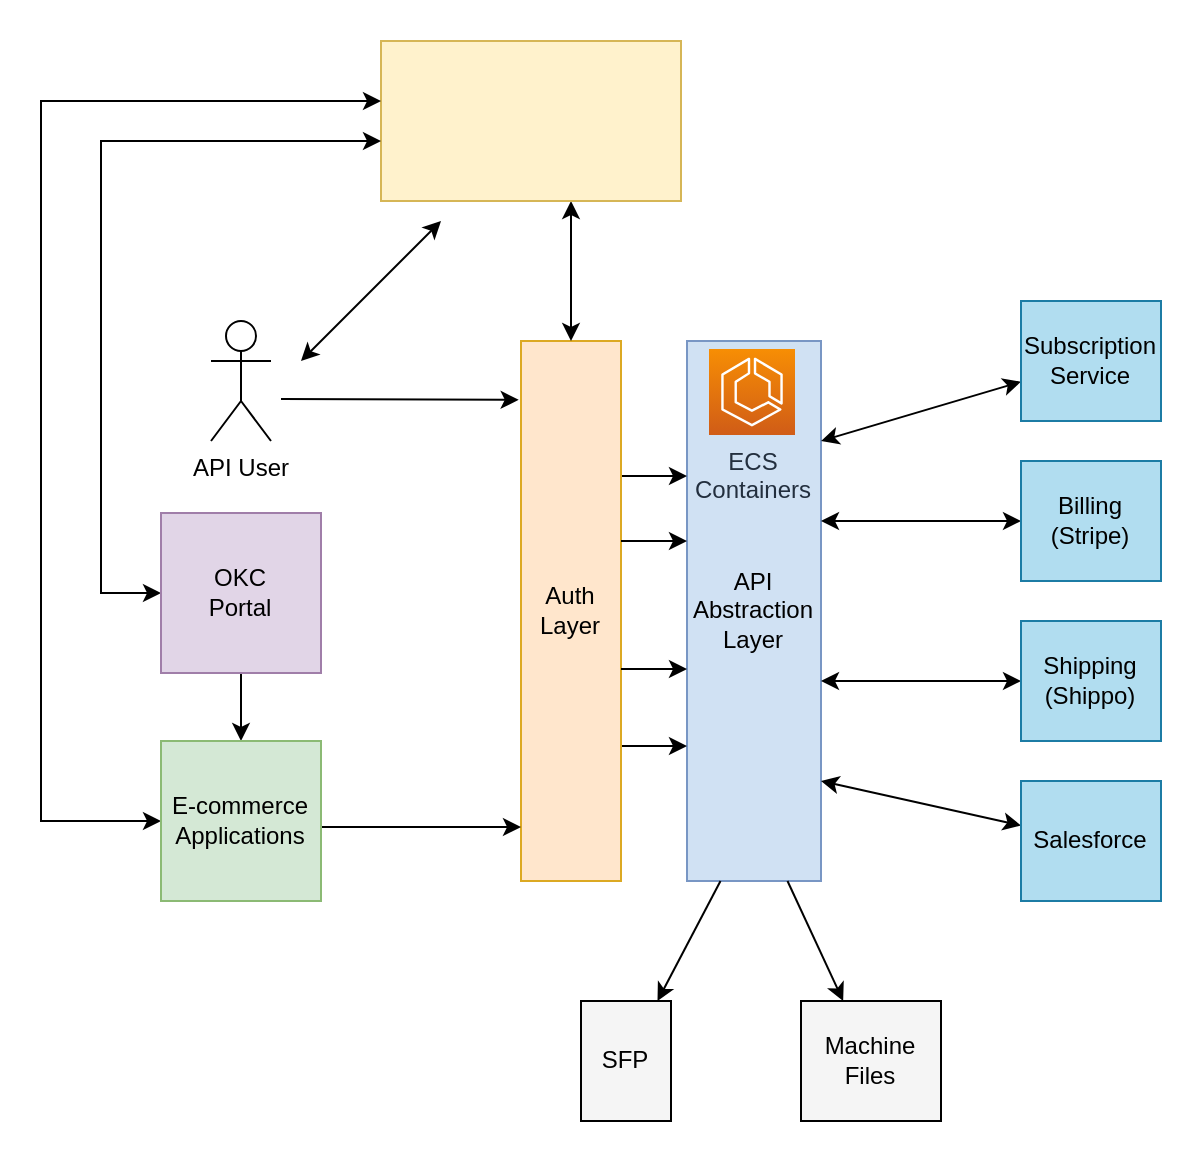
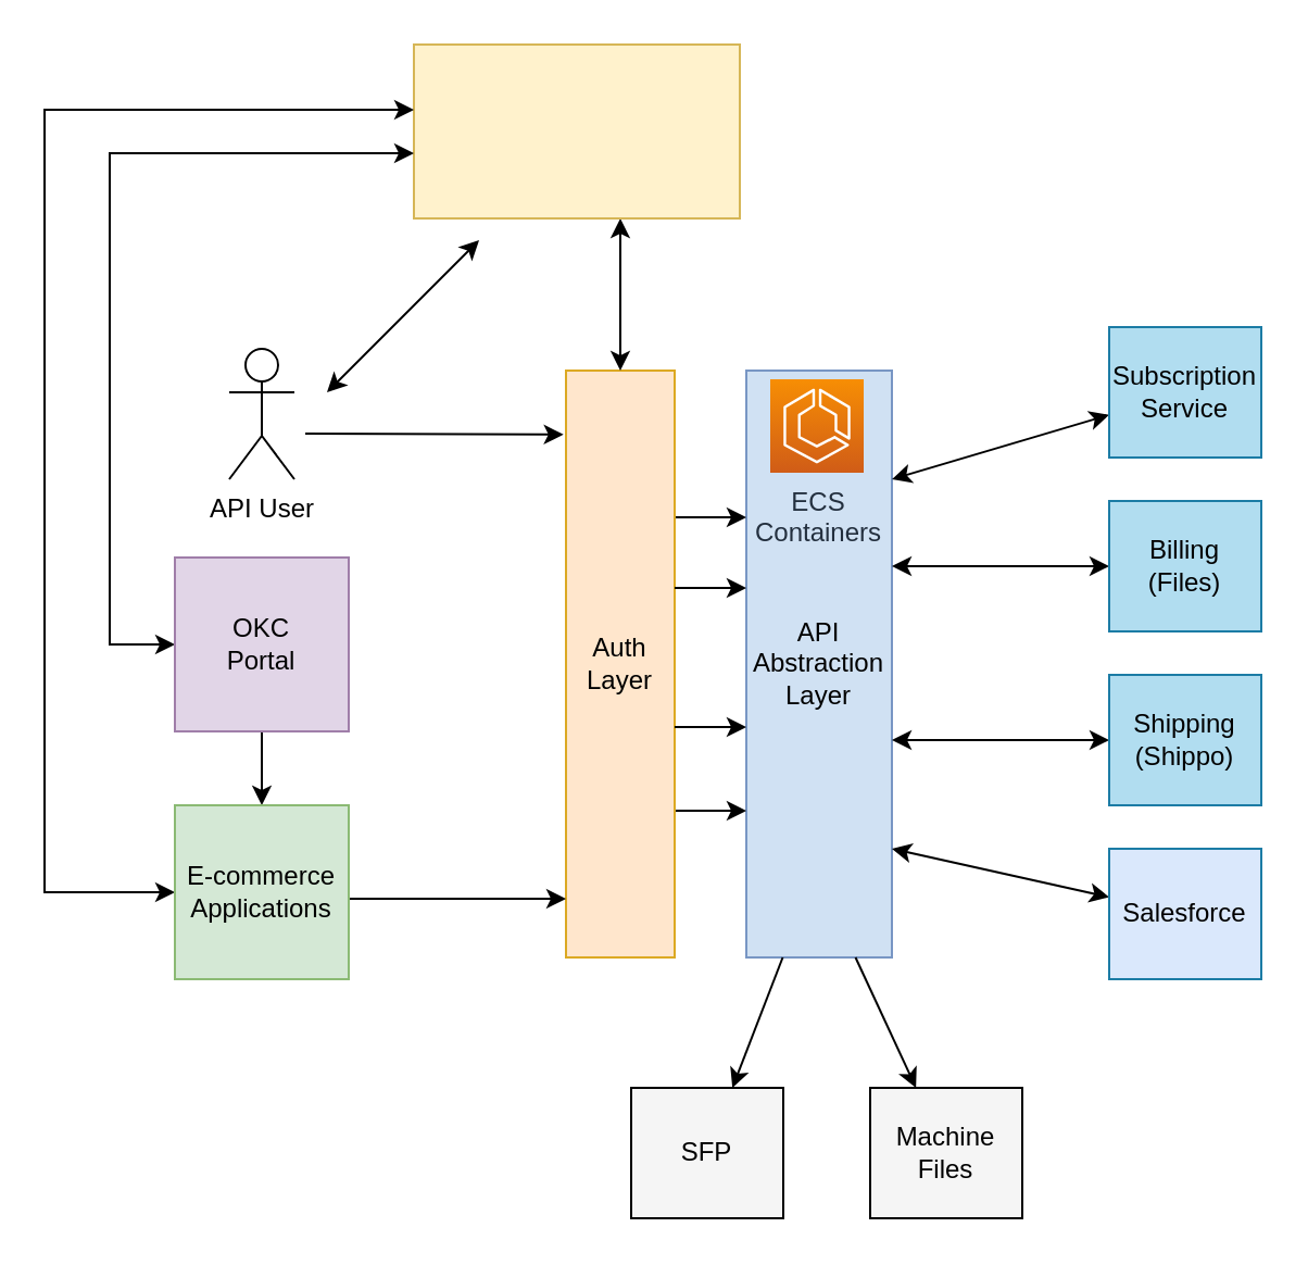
- <mxCell id="24" value="Billing (Stripe)" style="rounded=0;whiteSpace=wrap;html=1;fillColor=#b1ddf0;strokeColor=#1c7ca5;" parent="1" vertex="1"><mxGeometry x="510" y="230" width="70" height="60" as="geometry" /></mxCell>
+ <mxCell id="24" value="Billing (Files)" style="rounded=0;whiteSpace=wrap;html=1;fillColor=#b1ddf0;strokeColor=#1c7ca5;" parent="1" vertex="1"><mxGeometry x="510" y="230" width="70" height="60" as="geometry" /></mxCell>
- <mxCell id="20" value="Salesforce" style="rounded=0;whiteSpace=wrap;html=1;fillColor=#b1ddf0;strokeColor=#1c7ca5;" parent="1" vertex="1"><mxGeometry x="510" y="390" width="70" height="60" as="geometry" /></mxCell>
+ <mxCell id="20" value="Salesforce" style="rounded=0;whiteSpace=wrap;html=1;fillColor=#dae8fc;strokeColor=#1c7ca5;" parent="1" vertex="1"><mxGeometry x="510" y="390" width="70" height="60" as="geometry" /></mxCell>
- <mxCell id="28" value="SFP" style="rounded=0;whiteSpace=wrap;html=1;fillColor=#f5f5f5;" parent="1" vertex="1"><mxGeometry x="290" y="500" width="45" height="60" as="geometry" /></mxCell>
+ <mxCell id="28" value="SFP" style="rounded=0;whiteSpace=wrap;html=1;fillColor=#f5f5f5;" parent="1" vertex="1"><mxGeometry x="290" y="500" width="70" height="60" as="geometry" /></mxCell>
